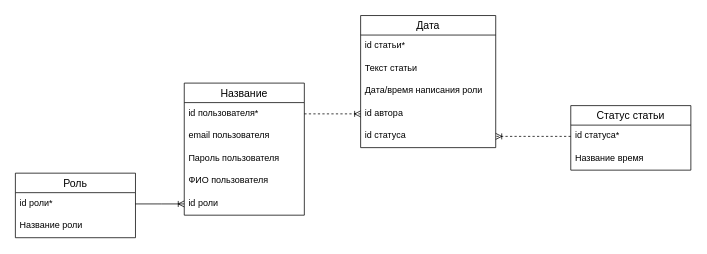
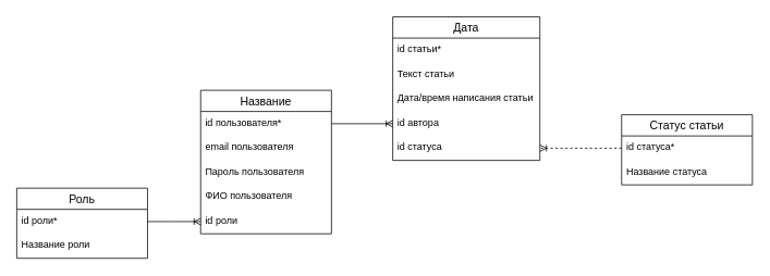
- <mxCell id="18" value="Дата/время написания роли" style="text;strokeColor=none;fillColor=none;spacingLeft=4;spacingRight=4;overflow=hidden;rotatable=0;points=[[0,0.5],[1,0.5]];portConstraint=eastwest;fontSize=12;" vertex="1" parent="15"><mxGeometry y="86" width="180" height="30" as="geometry" /></mxCell>
+ <mxCell id="18" value="Дата/время написания статьи" style="text;strokeColor=none;fillColor=none;spacingLeft=4;spacingRight=4;overflow=hidden;rotatable=0;points=[[0,0.5],[1,0.5]];portConstraint=eastwest;fontSize=12;" vertex="1" parent="15"><mxGeometry y="86" width="180" height="30" as="geometry" /></mxCell>
- <mxCell id="21" value="" style="edgeStyle=entityRelationEdgeStyle;fontSize=12;html=1;endArrow=ERoneToMany;rounded=0;exitX=1;exitY=0.5;exitDx=0;exitDy=0;entryX=0;entryY=0.5;entryDx=0;entryDy=0;dashed=1;" edge="1" parent="1" source="6" target="19"><mxGeometry width="100" height="100" relative="1" as="geometry"><mxPoint x="480" y="110" as="sourcePoint" /><mxPoint x="580" y="10" as="targetPoint" /></mxGeometry></mxCell>
+ <mxCell id="21" value="" style="edgeStyle=entityRelationEdgeStyle;fontSize=12;html=1;endArrow=ERoneToMany;rounded=0;exitX=1;exitY=0.5;exitDx=0;exitDy=0;entryX=0;entryY=0.5;entryDx=0;entryDy=0;" edge="1" parent="1" source="6" target="19"><mxGeometry width="100" height="100" relative="1" as="geometry"><mxPoint x="480" y="110" as="sourcePoint" /><mxPoint x="580" y="10" as="targetPoint" /></mxGeometry></mxCell>
- <mxCell id="14" value="Название время" style="text;strokeColor=none;fillColor=none;spacingLeft=4;spacingRight=4;overflow=hidden;rotatable=0;points=[[0,0.5],[1,0.5]];portConstraint=eastwest;fontSize=12;" vertex="1" parent="12"><mxGeometry y="56" width="160" height="30" as="geometry" /></mxCell>
+ <mxCell id="14" value="Название статуса" style="text;strokeColor=none;fillColor=none;spacingLeft=4;spacingRight=4;overflow=hidden;rotatable=0;points=[[0,0.5],[1,0.5]];portConstraint=eastwest;fontSize=12;" vertex="1" parent="12"><mxGeometry y="56" width="160" height="30" as="geometry" /></mxCell>
